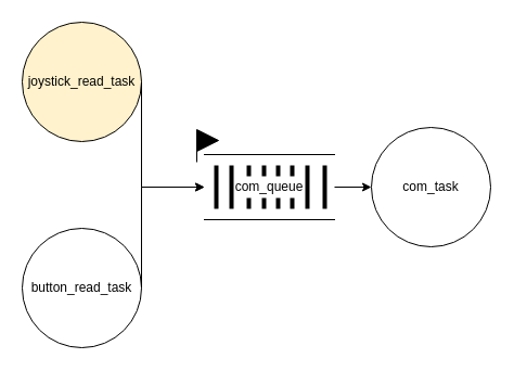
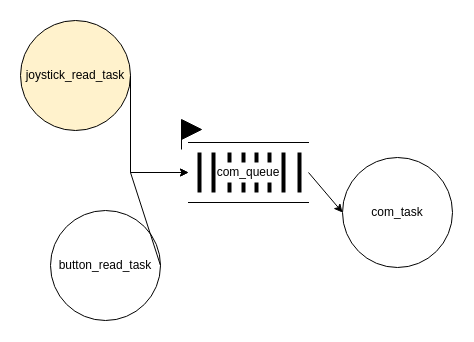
- <mxCell id="4" value="com_task" style="ellipse;whiteSpace=wrap;html=1;aspect=fixed;" vertex="1" parent="1"><mxGeometry x="342" y="117" width="110" height="110" as="geometry" /></mxCell>
+ <mxCell id="4" value="com_task" style="ellipse;whiteSpace=wrap;html=1;aspect=fixed;" vertex="1" parent="1"><mxGeometry x="342" y="157" width="110" height="110" as="geometry" /></mxCell>
- <mxCell id="3" value="button_read_task" style="ellipse;whiteSpace=wrap;html=1;aspect=fixed;" vertex="1" parent="1"><mxGeometry x="20" y="210" width="110" height="110" as="geometry" /></mxCell>
+ <mxCell id="3" value="button_read_task" style="ellipse;whiteSpace=wrap;html=1;aspect=fixed;" vertex="1" parent="1"><mxGeometry x="50" y="210" width="110" height="110" as="geometry" /></mxCell>
